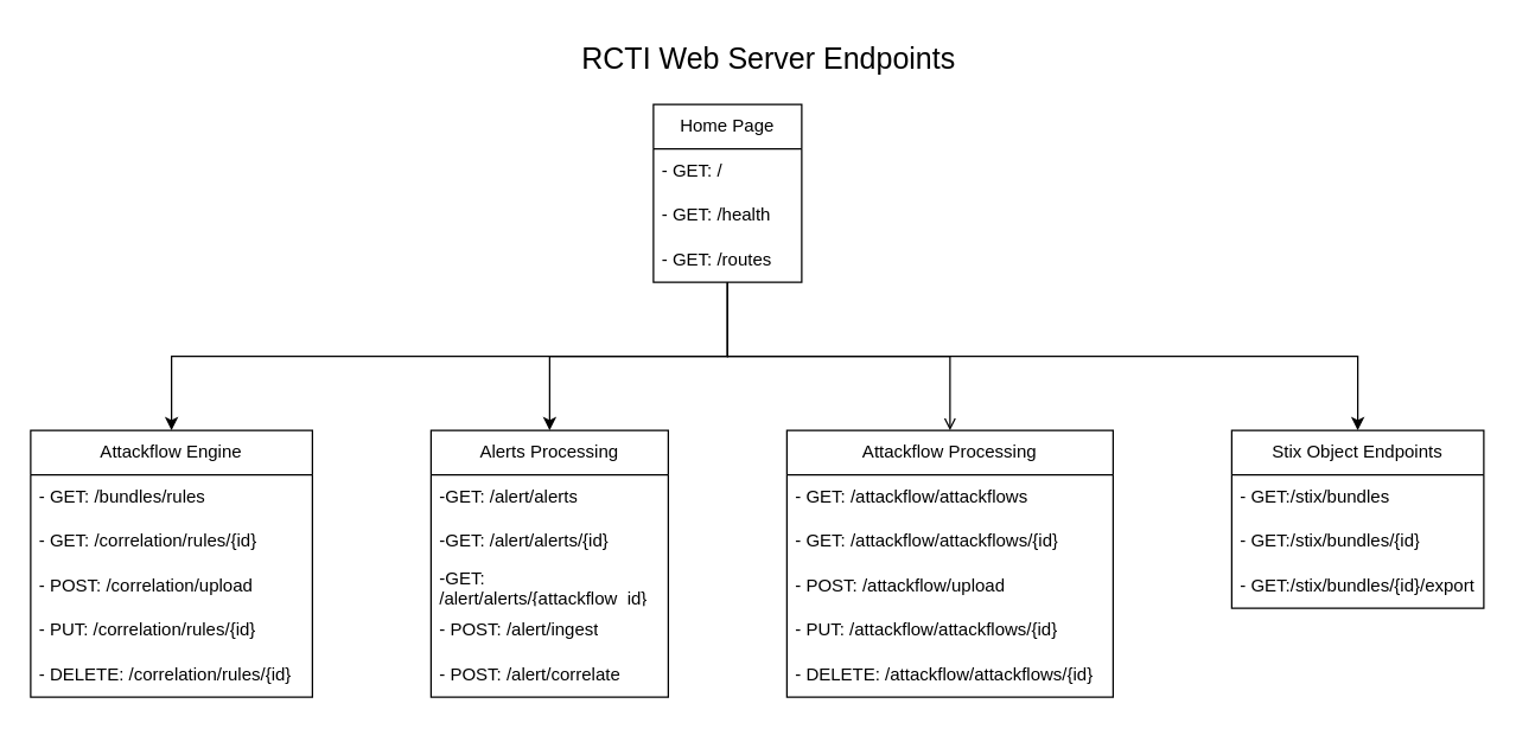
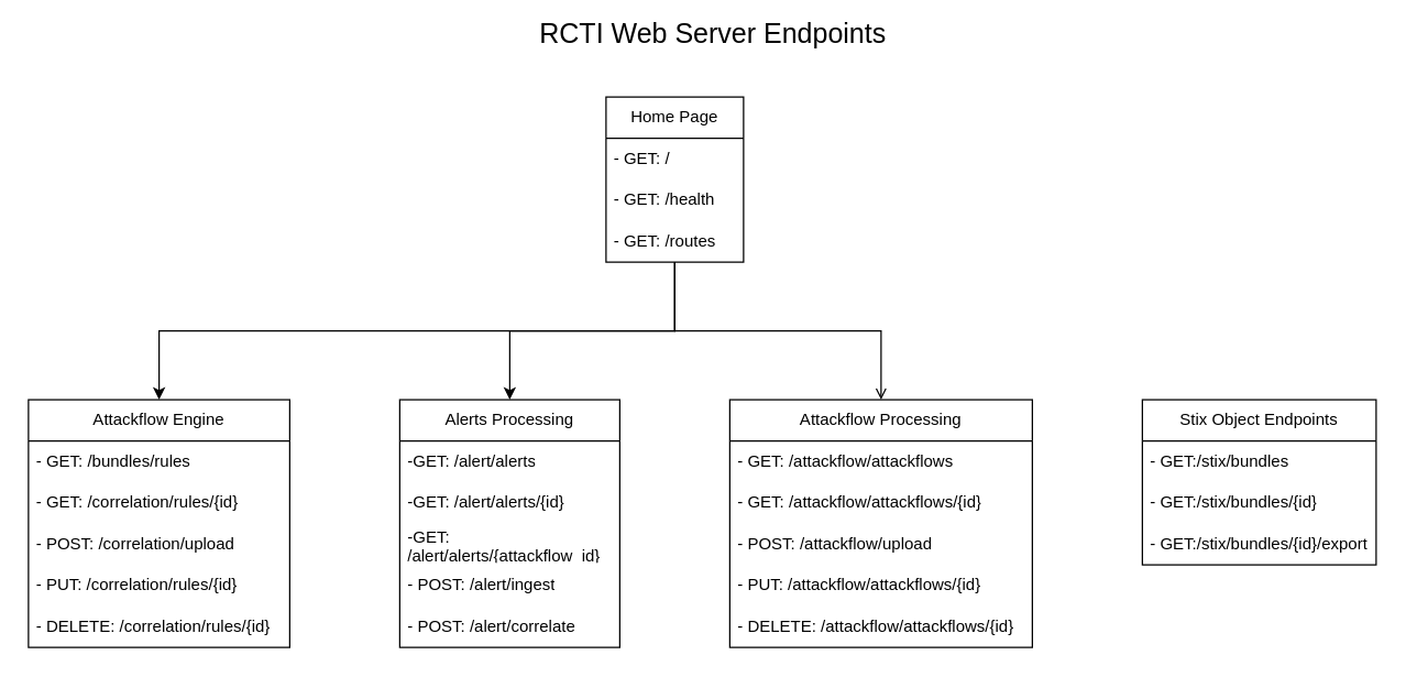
- <mxCell id="10" value="&lt;span style=&quot;color: rgb(0, 0, 0); font-family: Helvetica; font-size: 20px; font-style: normal; font-variant-ligatures: normal; font-variant-caps: normal; font-weight: 400; letter-spacing: normal; orphans: 2; text-align: center; text-indent: 0px; text-transform: none; widows: 2; word-spacing: 0px; -webkit-text-stroke-width: 0px; white-space: nowrap; text-decoration-thickness: initial; text-decoration-style: initial; text-decoration-color: initial; float: none; display: inline !important;&quot;&gt;RCTI Web Server Endpoints&lt;/span&gt;" style="text;whiteSpace=wrap;html=1;" parent="1" vertex="1"><mxGeometry x="390" y="20" width="260" height="50" as="geometry" /></mxCell>
+ <mxCell id="10" value="&lt;span style=&quot;color: rgb(0, 0, 0); font-family: Helvetica; font-size: 20px; font-style: normal; font-variant-ligatures: normal; font-variant-caps: normal; font-weight: 400; letter-spacing: normal; orphans: 2; text-align: center; text-indent: 0px; text-transform: none; widows: 2; word-spacing: 0px; -webkit-text-stroke-width: 0px; white-space: nowrap; text-decoration-thickness: initial; text-decoration-style: initial; text-decoration-color: initial; float: none; display: inline !important;&quot;&gt;RCTI Web Server Endpoints&lt;/span&gt;" style="text;whiteSpace=wrap;html=1;" parent="1" vertex="1"><mxGeometry x="390" y="5" width="260" height="50" as="geometry" /></mxCell>
- <mxCell id="5" style="edgeStyle=orthogonalEdgeStyle;rounded=0;orthogonalLoop=1;jettySize=auto;html=1;" edge="1" parent="1" source="6" target="23"><mxGeometry relative="1" as="geometry"><Array as="points"><mxPoint x="490" y="240" /><mxPoint x="915" y="240" /></Array></mxGeometry></mxCell>
